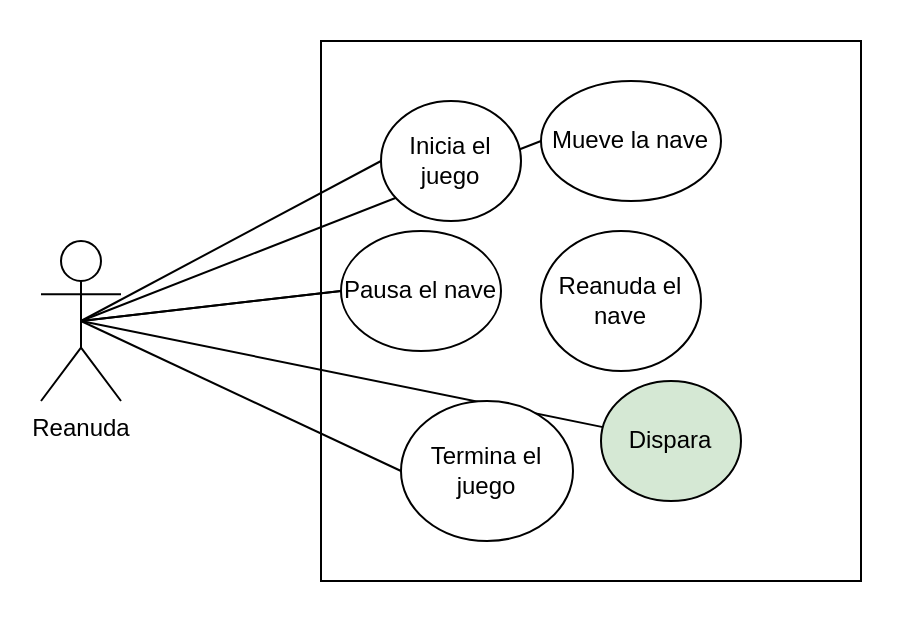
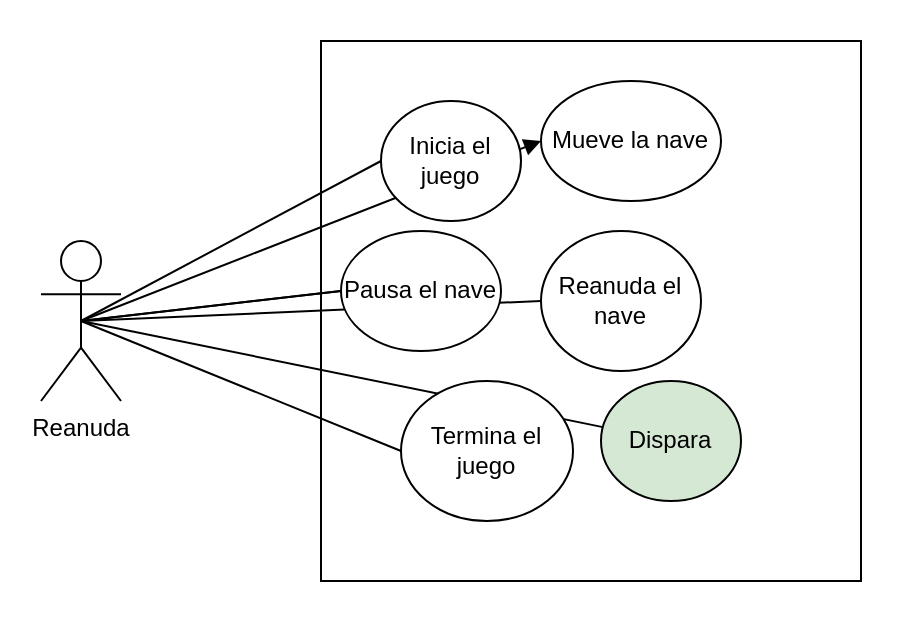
- <mxCell id="7" value="" style="endArrow=none;html=1;rounded=0;exitX=0.5;exitY=0.5;exitDx=0;exitDy=0;exitPerimeter=0;entryX=0;entryY=0.5;entryDx=0;entryDy=0;" parent="1" source="5" target="8" edge="1"><mxGeometry width="50" height="50" relative="1" as="geometry"><mxPoint x="99.75" y="228.79" as="sourcePoint" /><mxPoint x="210.001" y="150.003" as="targetPoint" /></mxGeometry></mxCell>
+ <mxCell id="7" value="" style="endArrow=block;html=1;rounded=0;exitX=0.5;exitY=0.5;exitDx=0;exitDy=0;exitPerimeter=0;entryX=0;entryY=0.5;entryDx=0;entryDy=0;" parent="1" source="5" target="8" edge="1"><mxGeometry width="50" height="50" relative="1" as="geometry"><mxPoint x="99.75" y="228.79" as="sourcePoint" /><mxPoint x="210.001" y="150.003" as="targetPoint" /></mxGeometry></mxCell>
+ <mxCell id="4" value="" style="endArrow=none;html=1;rounded=0;entryX=0;entryY=0.5;entryDx=0;entryDy=0;startArrow=none;exitX=0.5;exitY=0.5;exitDx=0;exitDy=0;exitPerimeter=0;" parent="1" source="5" target="9" edge="1"><mxGeometry width="50" height="50" relative="1" as="geometry"><mxPoint x="40" y="160" as="sourcePoint" /><mxPoint x="120" y="110" as="targetPoint" /></mxGeometry></mxCell>
- <mxCell id="12" value="Termina el juego" style="ellipse;whiteSpace=wrap;html=1;" parent="1" vertex="1"><mxGeometry x="200" y="200" width="86" height="70" as="geometry" /></mxCell>
+ <mxCell id="12" value="Termina el juego" style="ellipse;whiteSpace=wrap;html=1;" parent="1" vertex="1"><mxGeometry x="200" y="190" width="86" height="70" as="geometry" /></mxCell>
